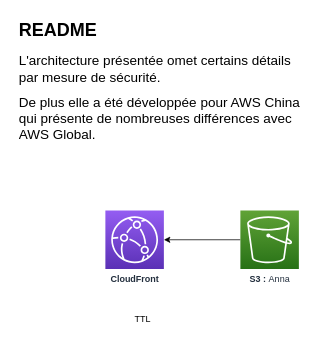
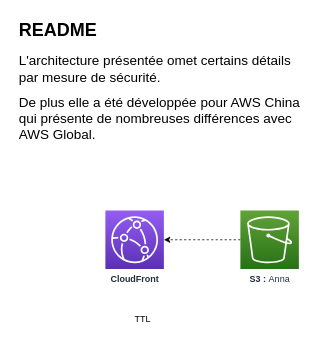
- <mxCell id="3" style="edgeStyle=orthogonalEdgeStyle;rounded=0;orthogonalLoop=1;jettySize=auto;html=1;" edge="1" parent="1" source="4" target="5"><mxGeometry relative="1" as="geometry" /></mxCell>
+ <mxCell id="3" style="edgeStyle=orthogonalEdgeStyle;rounded=0;orthogonalLoop=1;jettySize=auto;html=1;dashed=1;" edge="1" parent="1" source="4" target="5"><mxGeometry relative="1" as="geometry" /></mxCell>
